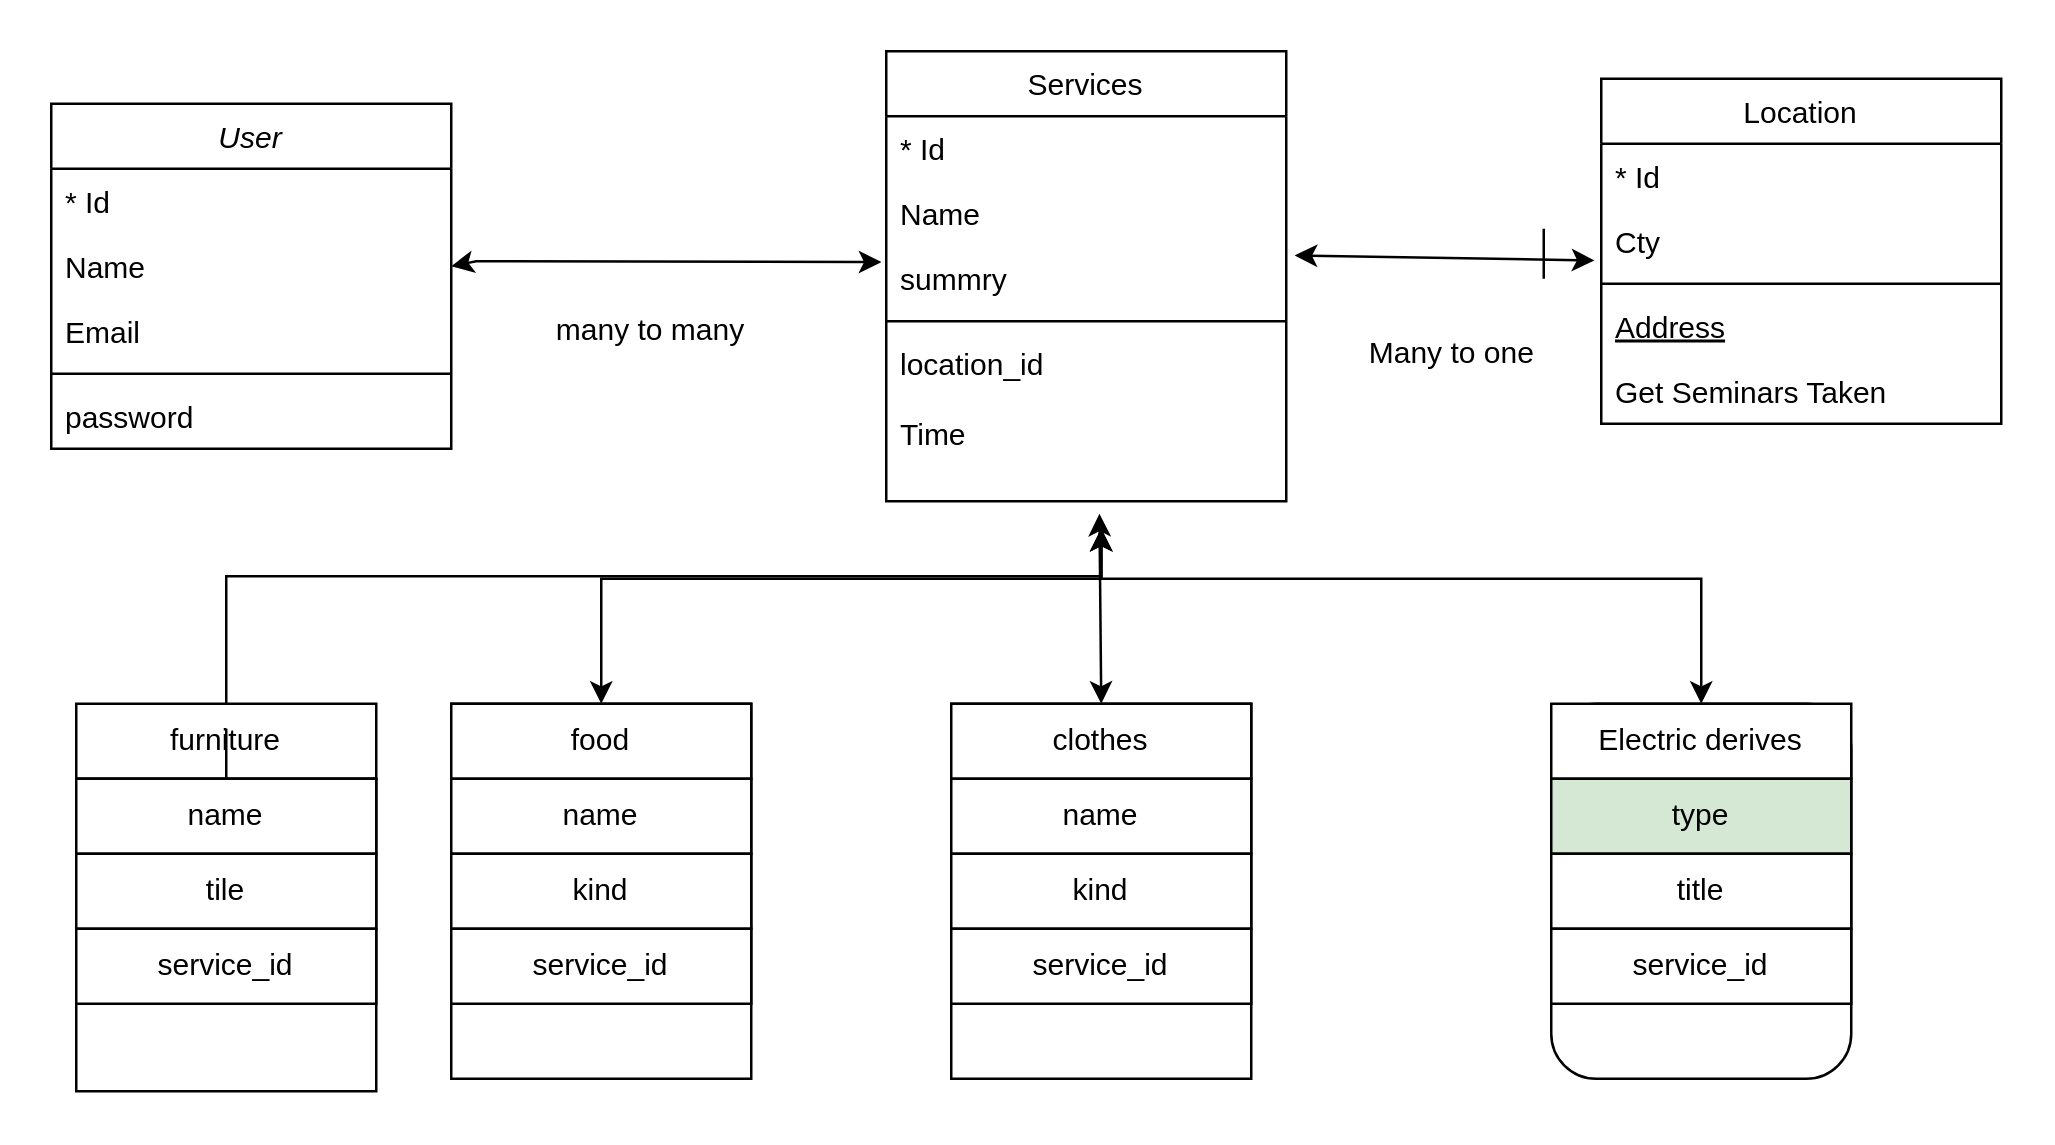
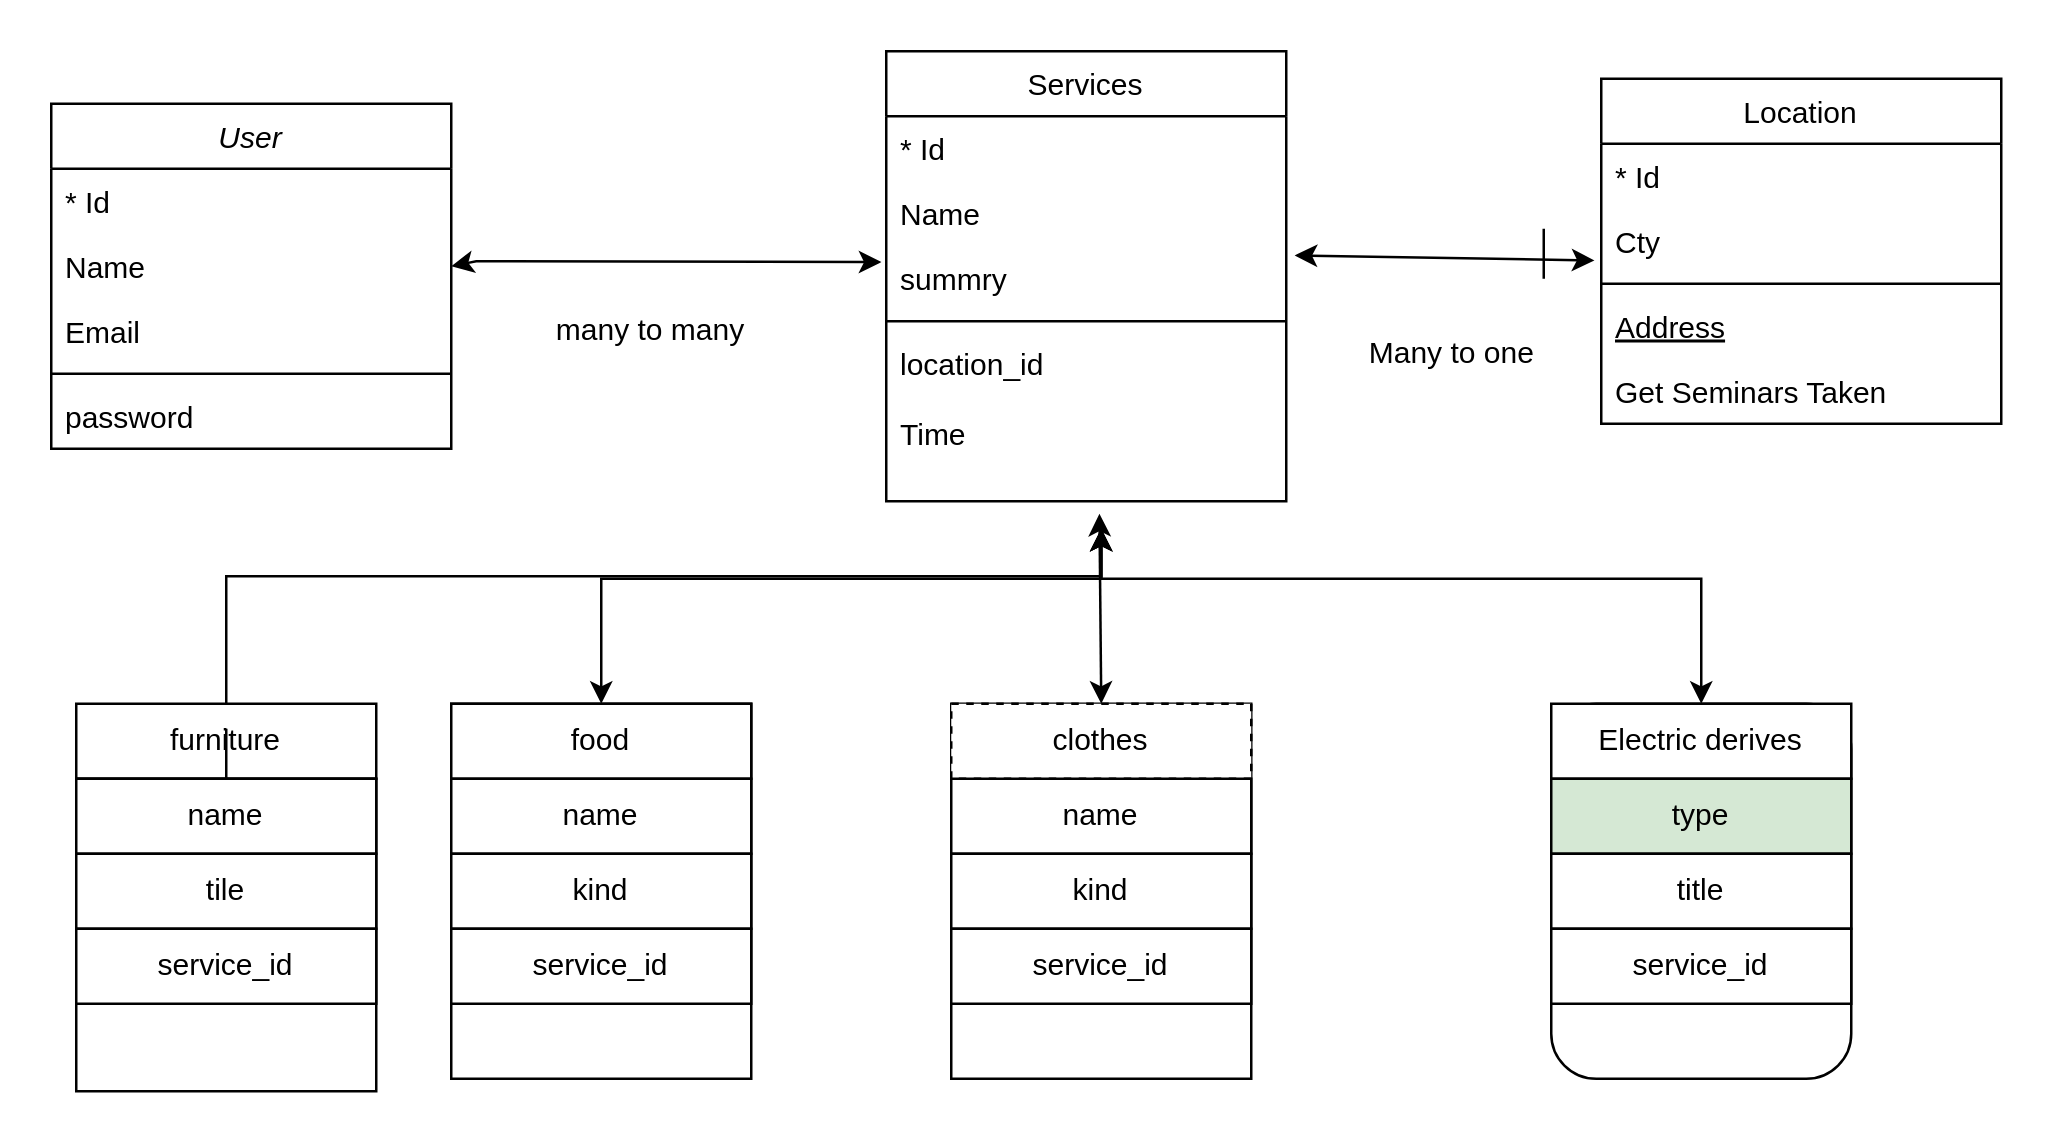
- <mxCell id="35" value="clothes" style="rounded=0;whiteSpace=wrap;html=1;" vertex="1" parent="1"><mxGeometry x="380" y="281" width="120" height="30" as="geometry" /></mxCell>
+ <mxCell id="35" value="clothes" style="rounded=0;whiteSpace=wrap;html=1;dashed=1;" vertex="1" parent="1"><mxGeometry x="380" y="281" width="120" height="30" as="geometry" /></mxCell>
